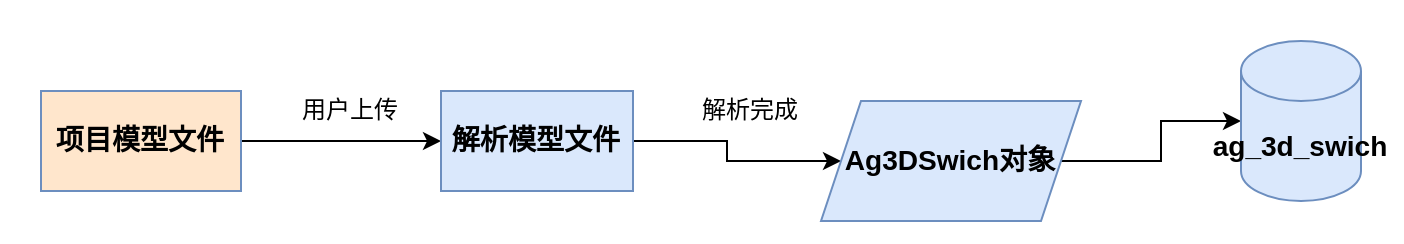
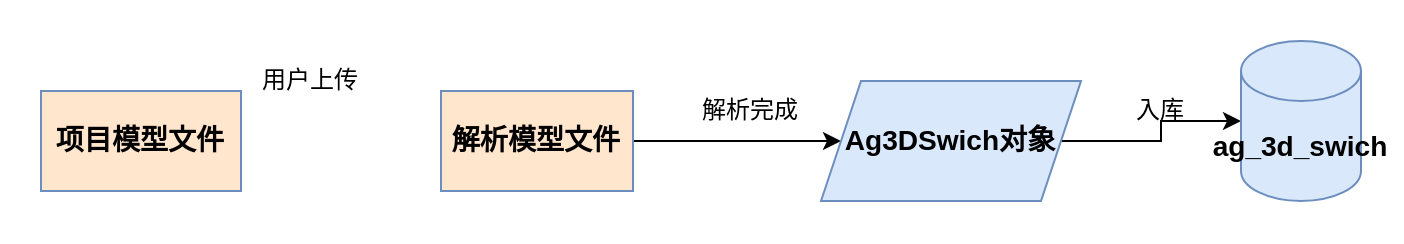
- <mxCell id="6" value="用户上传" style="text;html=1;strokeColor=none;fillColor=none;align=center;verticalAlign=middle;whiteSpace=wrap;rounded=0;" vertex="1" parent="1"><mxGeometry x="150" y="45" width="50" height="20" as="geometry" /></mxCell>
+ <mxCell id="6" value="用户上传" style="text;html=1;strokeColor=none;fillColor=none;align=center;verticalAlign=middle;whiteSpace=wrap;rounded=0;" vertex="1" parent="1"><mxGeometry x="130" y="30" width="50" height="20" as="geometry" /></mxCell>
+ <mxCell id="10" value="入库" style="text;html=1;strokeColor=none;fillColor=none;align=center;verticalAlign=middle;whiteSpace=wrap;rounded=0;" vertex="1" parent="1"><mxGeometry x="560" y="45" width="40" height="20" as="geometry" /></mxCell>
- <mxCell id="2" style="edgeStyle=orthogonalEdgeStyle;rounded=0;orthogonalLoop=1;jettySize=auto;html=1;exitX=1;exitY=0.5;exitDx=0;exitDy=0;entryX=0;entryY=0.5;entryDx=0;entryDy=0;" edge="1" parent="1" source="3" target="5"><mxGeometry relative="1" as="geometry" /></mxCell>
- <mxCell id="5" value="&lt;h3&gt;解析模型文件&lt;/h3&gt;" style="rounded=0;whiteSpace=wrap;html=1;fillColor=#dae8fc;strokeColor=#6c8ebf;" vertex="1" parent="1"><mxGeometry x="220" y="45" width="96" height="50" as="geometry" /></mxCell>
+ <mxCell id="5" value="&lt;h3&gt;解析模型文件&lt;/h3&gt;" style="rounded=0;whiteSpace=wrap;html=1;fillColor=#ffe6cc;strokeColor=#6c8ebf;" vertex="1" parent="1"><mxGeometry x="220" y="45" width="96" height="50" as="geometry" /></mxCell>
- <mxCell id="8" value="&lt;h3&gt;Ag3DSwich对象&lt;/h3&gt;" style="shape=parallelogram;perimeter=parallelogramPerimeter;whiteSpace=wrap;html=1;fixedSize=1;fillColor=#dae8fc;strokeColor=#6c8ebf;" vertex="1" parent="1"><mxGeometry x="410" y="50" width="130" height="60" as="geometry" /></mxCell>
+ <mxCell id="8" value="&lt;h3&gt;Ag3DSwich对象&lt;/h3&gt;" style="shape=parallelogram;perimeter=parallelogramPerimeter;whiteSpace=wrap;html=1;fixedSize=1;fillColor=#dae8fc;strokeColor=#6c8ebf;" vertex="1" parent="1"><mxGeometry x="410" y="40" width="130" height="60" as="geometry" /></mxCell>
